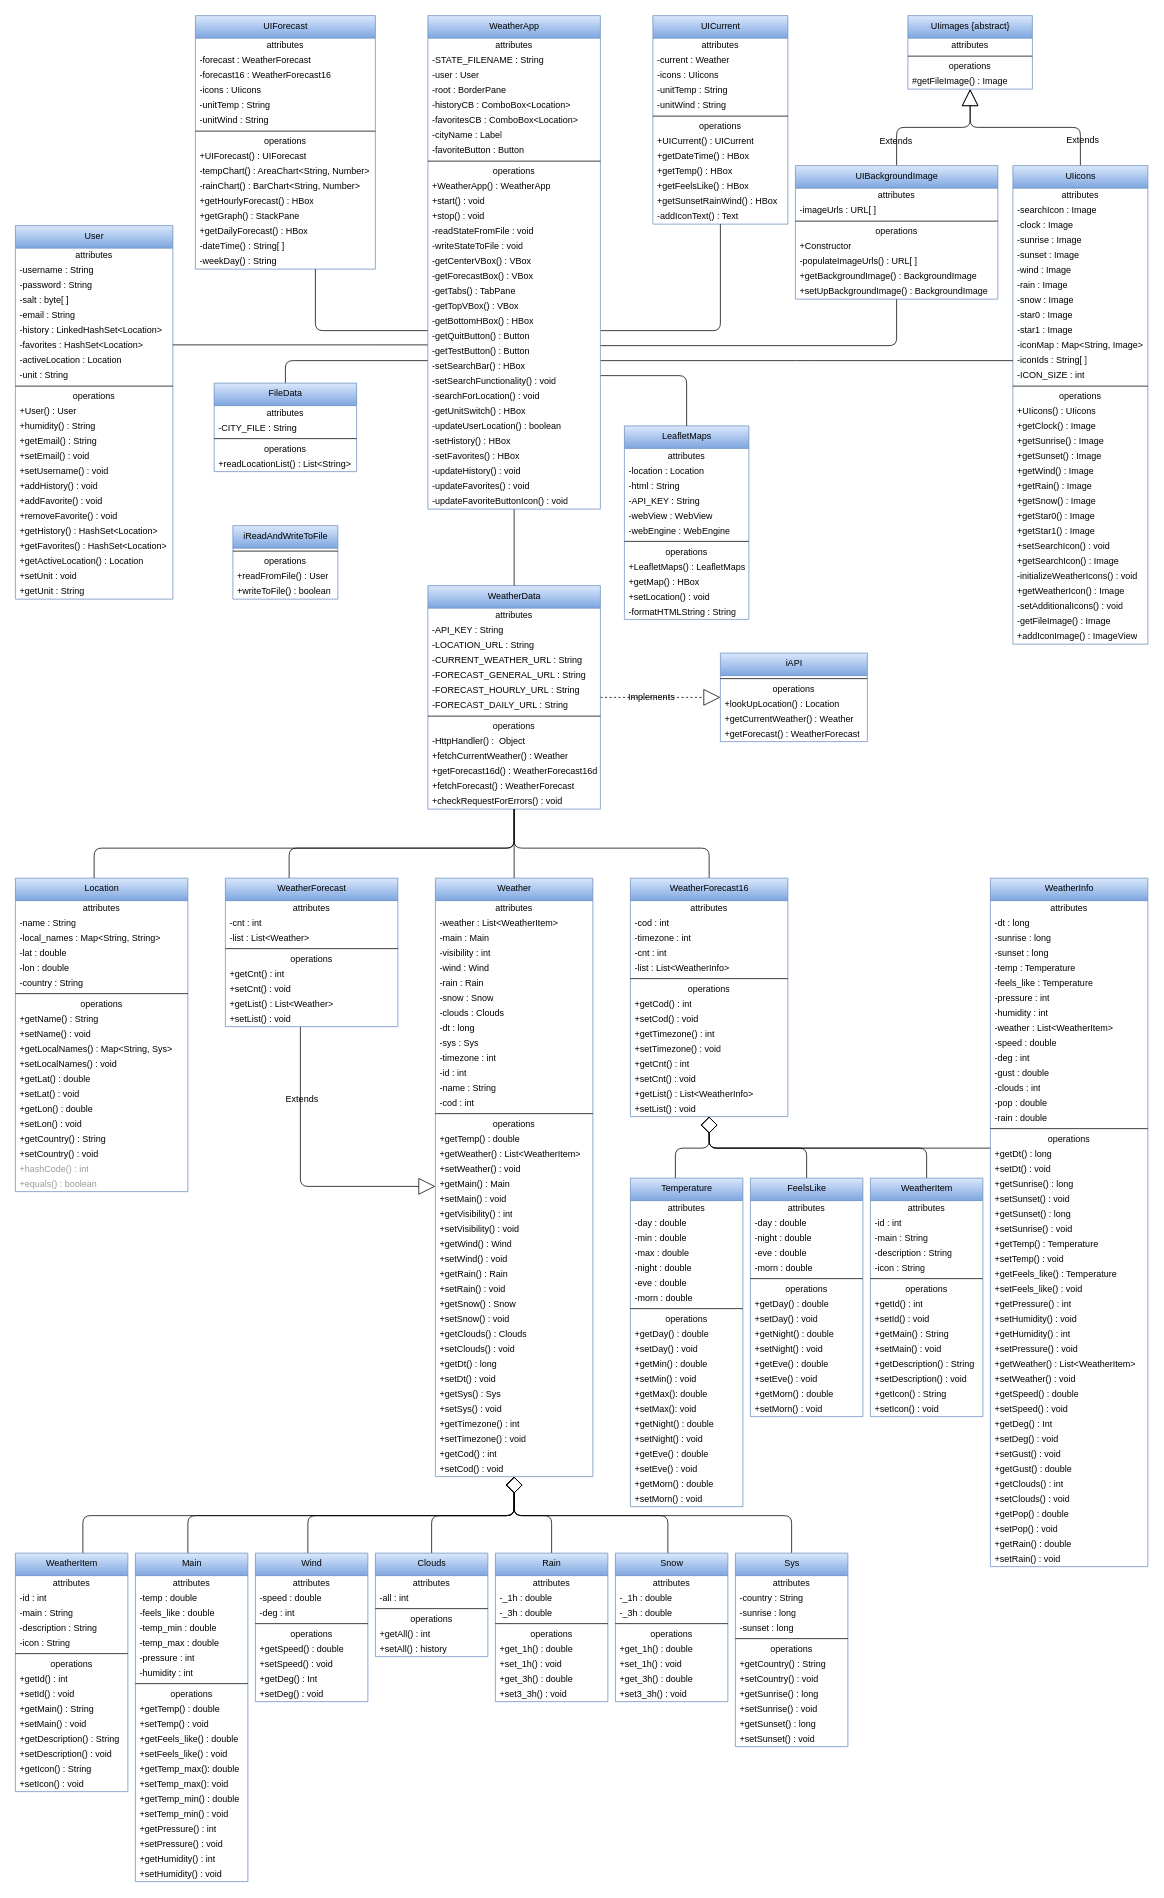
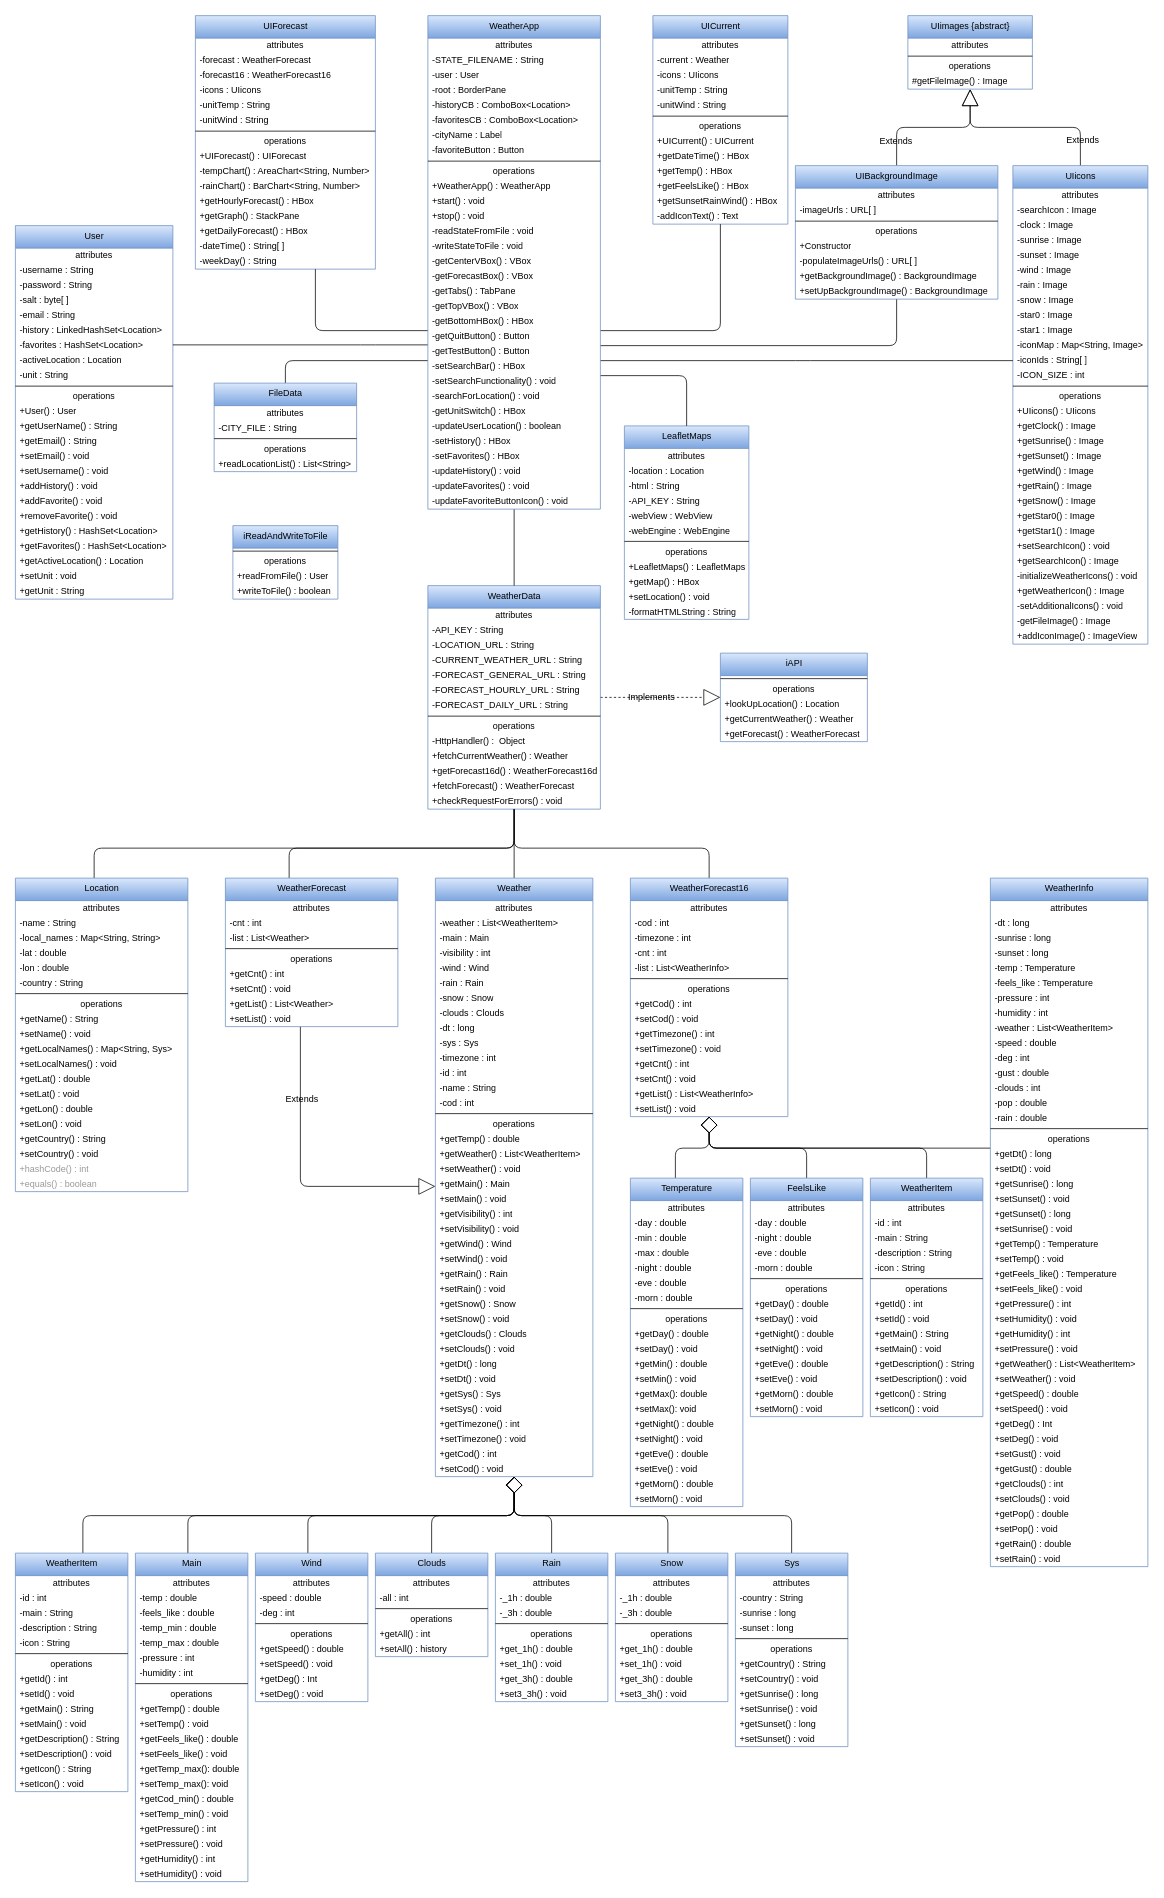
- <mxCell id="150" value="+humidity() : String" style="text;html=1;strokeColor=none;fillColor=none;align=left;verticalAlign=middle;spacingLeft=4;spacingRight=4;overflow=hidden;rotatable=0;points=[[0,0.5],[1,0.5]];portConstraint=eastwest;fontColor=#000000;" parent="137" vertex="1"><mxGeometry y="258" width="210" height="20" as="geometry" /></mxCell>
+ <mxCell id="150" value="+getUserName() : String" style="text;html=1;strokeColor=none;fillColor=none;align=left;verticalAlign=middle;spacingLeft=4;spacingRight=4;overflow=hidden;rotatable=0;points=[[0,0.5],[1,0.5]];portConstraint=eastwest;fontColor=#000000;" parent="137" vertex="1"><mxGeometry y="258" width="210" height="20" as="geometry" /></mxCell>
- <mxCell id="237" value="+getTemp_min() : double" style="text;html=1;strokeColor=none;fillColor=none;align=left;verticalAlign=middle;spacingLeft=4;spacingRight=4;overflow=hidden;rotatable=0;points=[[0,0.5],[1,0.5]];portConstraint=eastwest;fontColor=#000000;" parent="221" vertex="1"><mxGeometry y="318" width="150" height="20" as="geometry" /></mxCell>
+ <mxCell id="237" value="+getCod_min() : double" style="text;html=1;strokeColor=none;fillColor=none;align=left;verticalAlign=middle;spacingLeft=4;spacingRight=4;overflow=hidden;rotatable=0;points=[[0,0.5],[1,0.5]];portConstraint=eastwest;fontColor=#000000;" parent="221" vertex="1"><mxGeometry y="318" width="150" height="20" as="geometry" /></mxCell>
